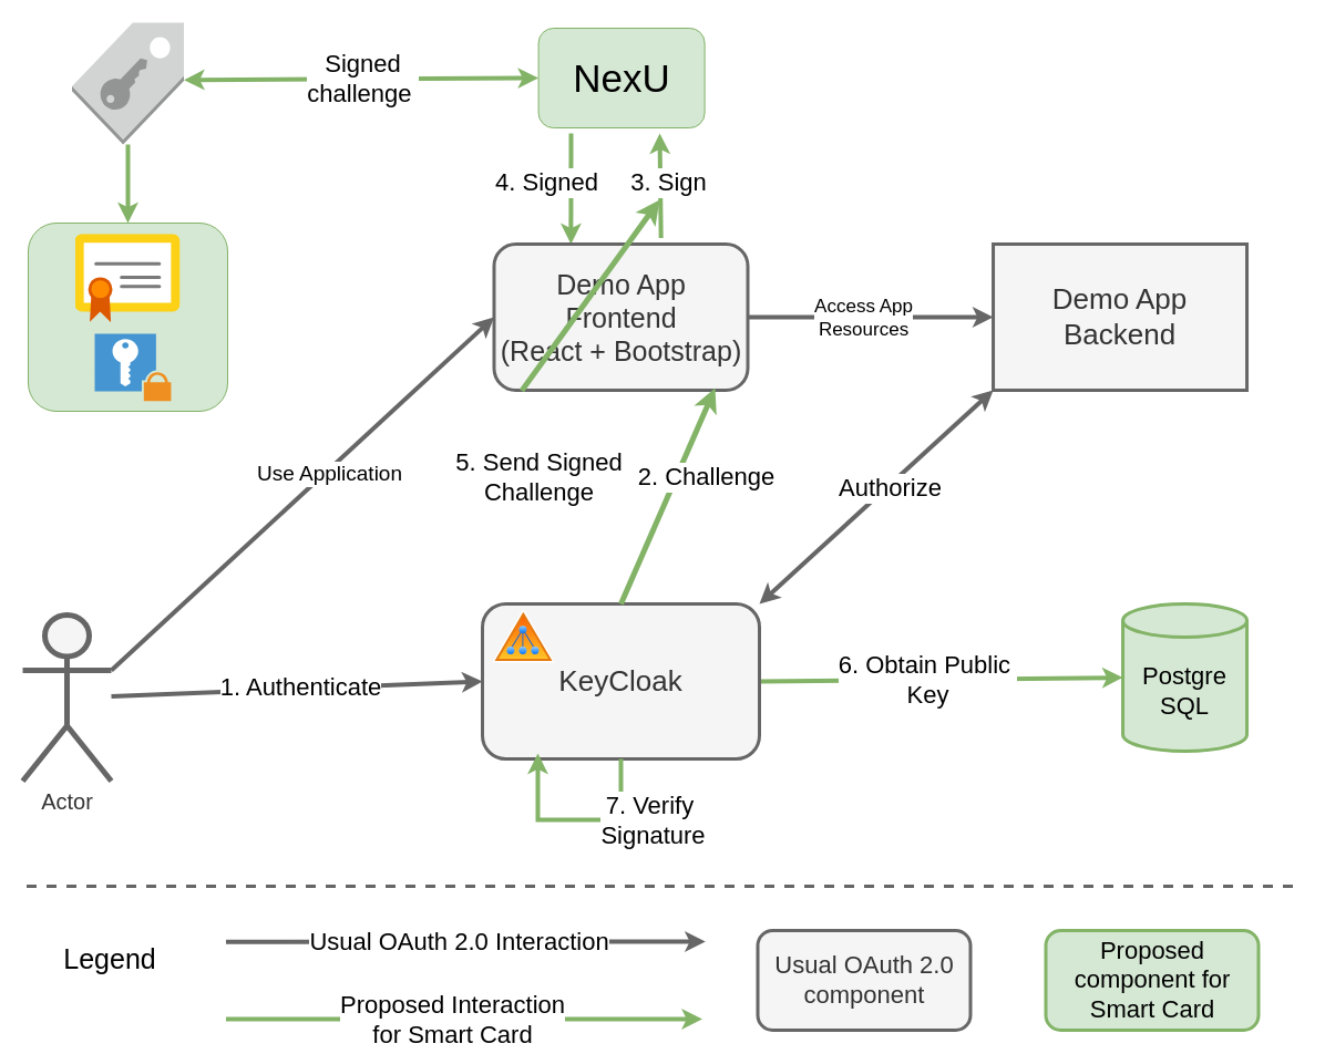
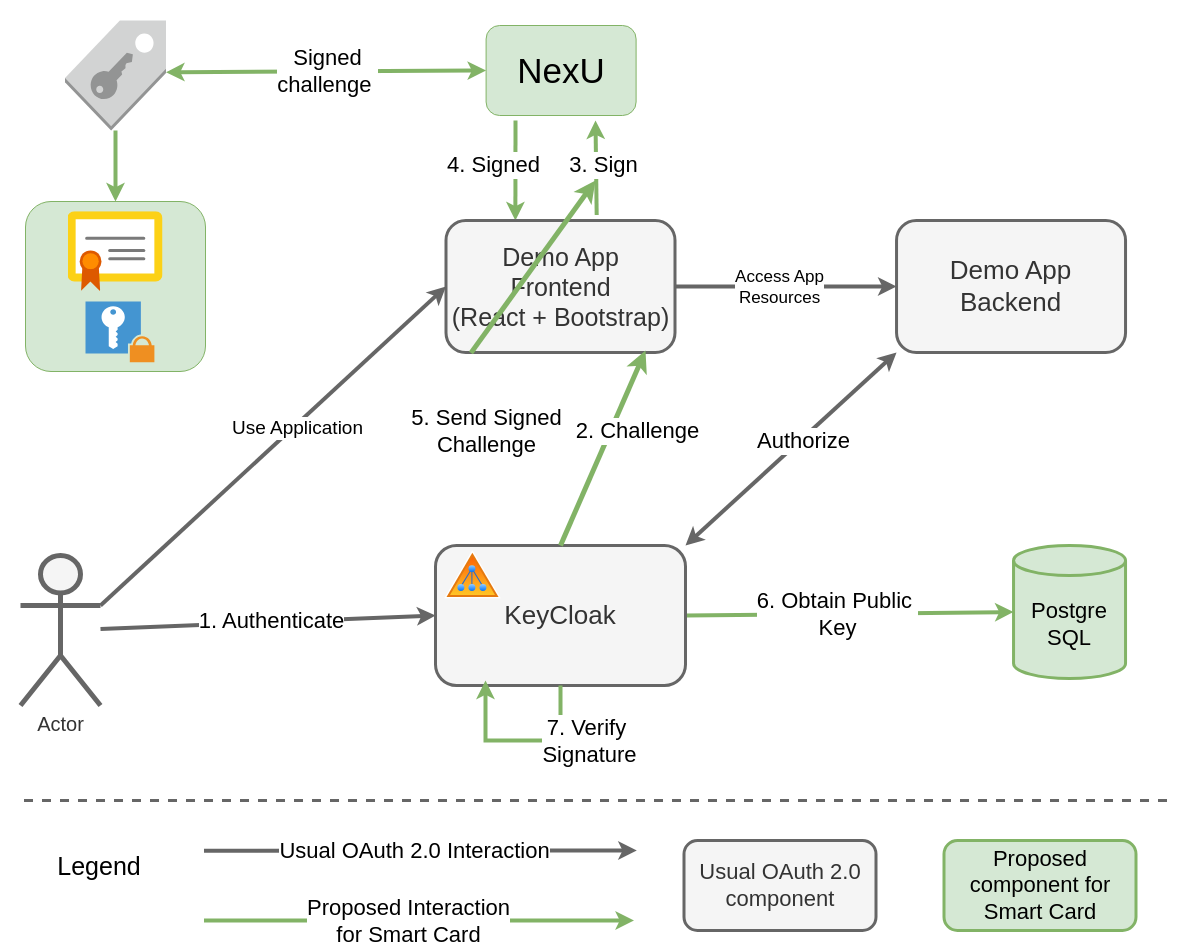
- <mxCell id="8" value="&lt;span style=&quot;font-size: 26px;&quot;&gt;Demo App &lt;br&gt;Backend&lt;/span&gt;" style="whiteSpace=wrap;html=1;fillColor=#f5f5f5;fontColor=#333333;strokeColor=#666666;strokeWidth=3;rounded=0;" vertex="1" parent="1"><mxGeometry x="896.04" y="220" width="229" height="132" as="geometry" /></mxCell>
+ <mxCell id="8" value="&lt;span style=&quot;font-size: 26px;&quot;&gt;Demo App &lt;br&gt;Backend&lt;/span&gt;" style="rounded=1;whiteSpace=wrap;html=1;fillColor=#f5f5f5;fontColor=#333333;strokeColor=#666666;strokeWidth=3;" vertex="1" parent="1"><mxGeometry x="896.04" y="220" width="229" height="132" as="geometry" /></mxCell>
